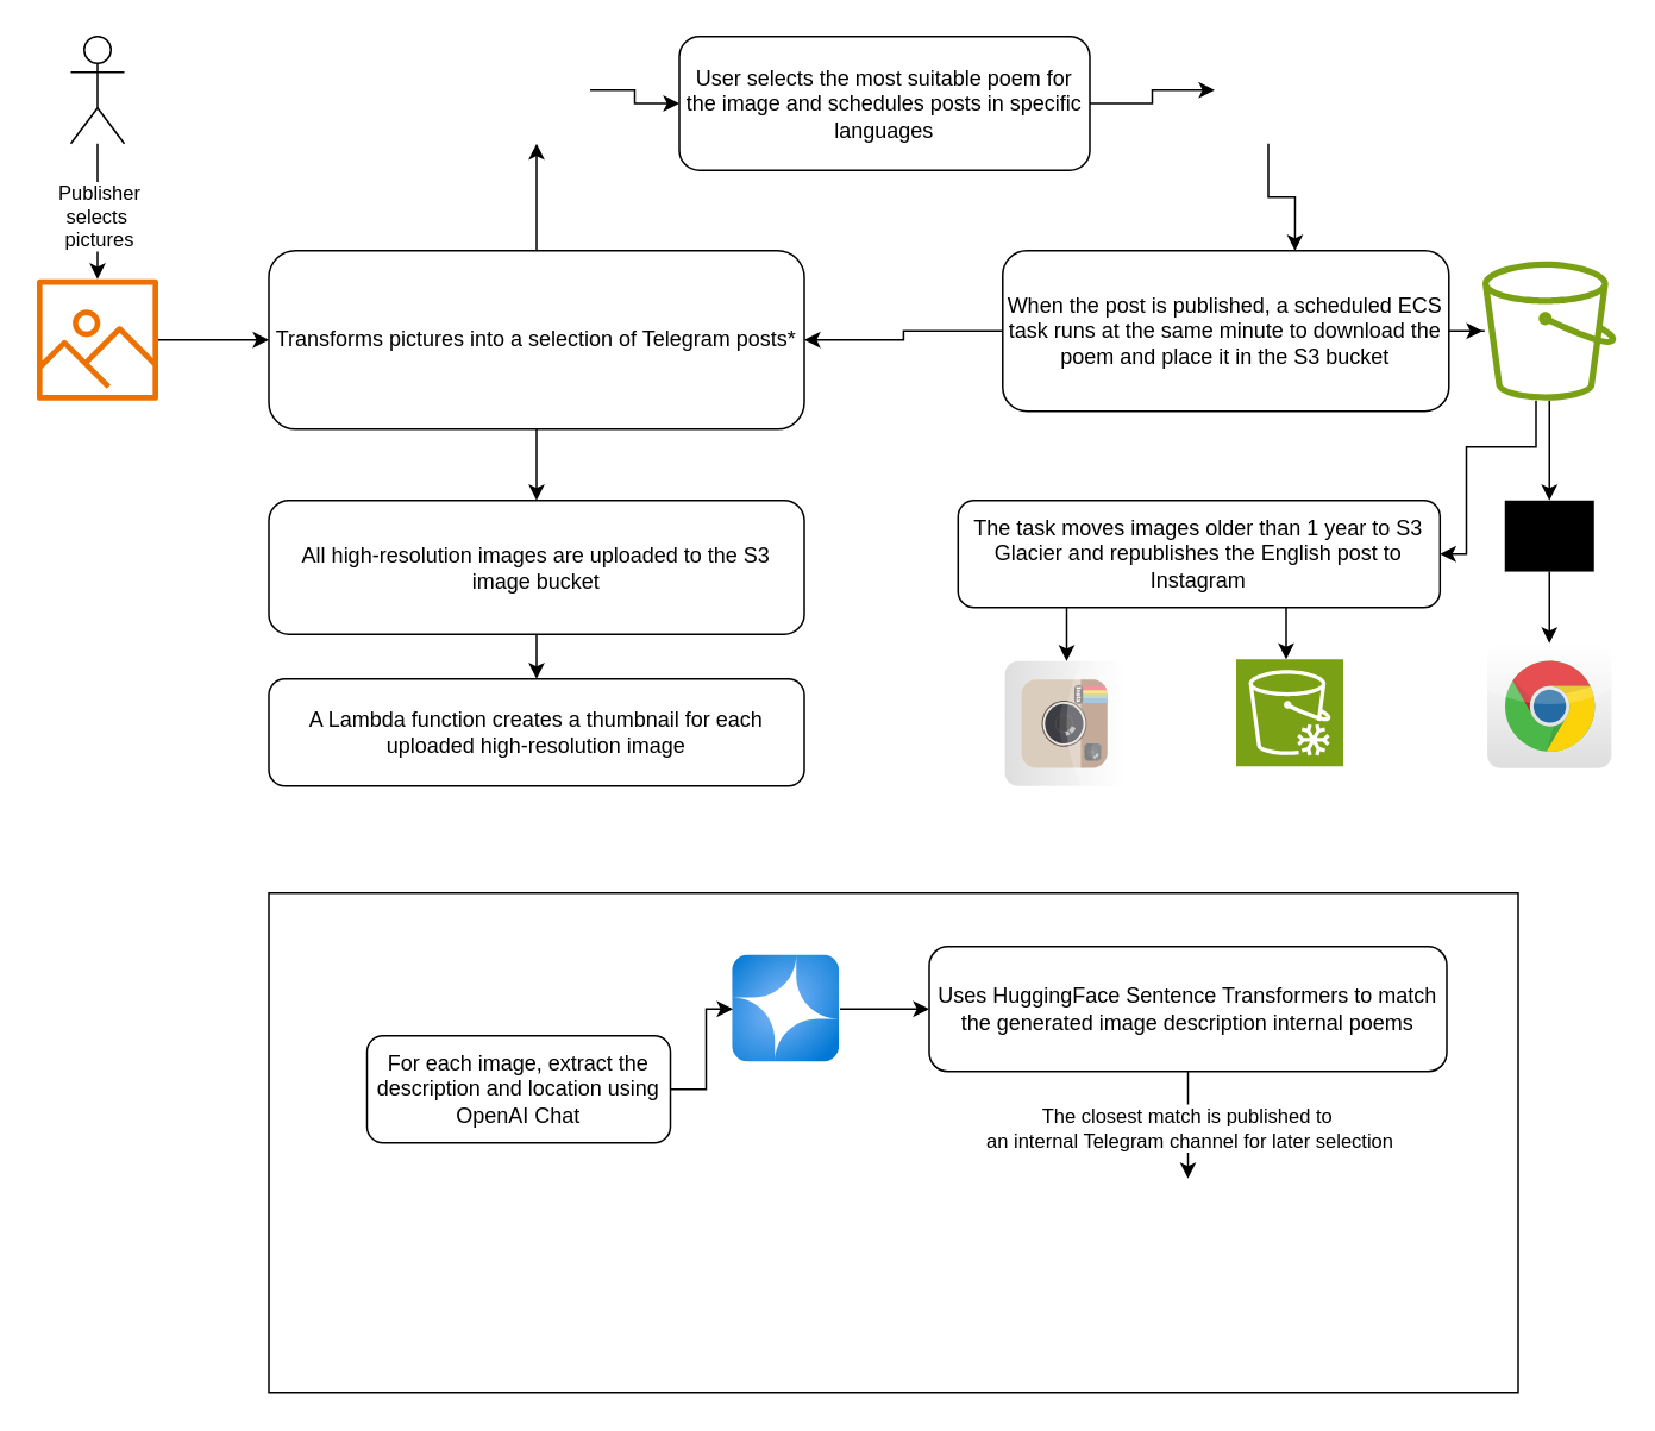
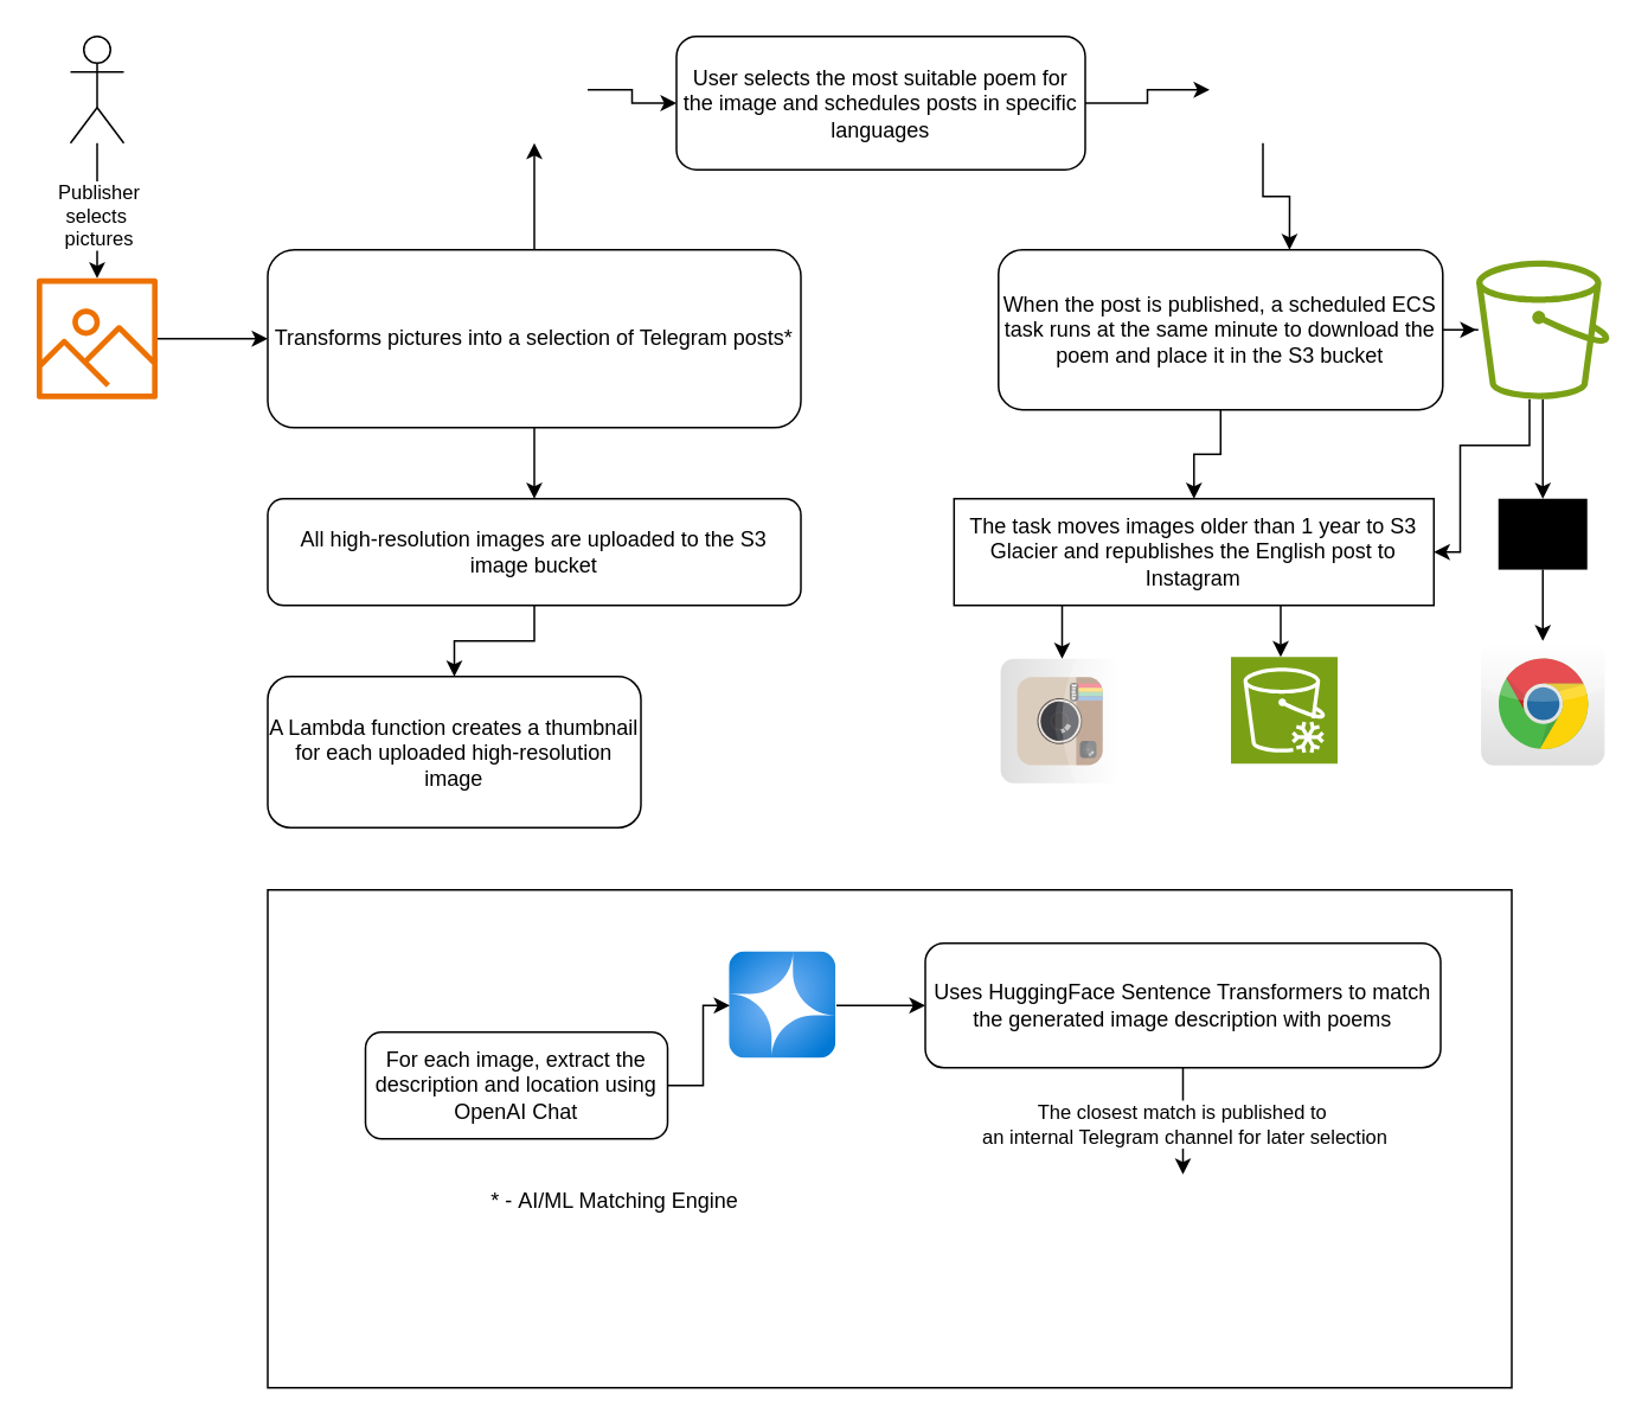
- <mxCell id="11" value="" style="edgeStyle=orthogonalEdgeStyle;rounded=0;orthogonalLoop=1;jettySize=auto;html=1;" edge="1" parent="1" source="13" target="7"><mxGeometry relative="1" as="geometry" /></mxCell>
+ <mxCell id="11" value="" style="edgeStyle=orthogonalEdgeStyle;rounded=0;orthogonalLoop=1;jettySize=auto;html=1;" edge="1" parent="1" source="13" target="22"><mxGeometry relative="1" as="geometry" /></mxCell>
- <mxCell id="22" value="The task moves images older than 1 year to S3 Glacier and republishes the English post to Instagram" style="whiteSpace=wrap;html=1;rounded=1;" vertex="1" parent="1"><mxGeometry x="536.2" y="280" width="270" height="60" as="geometry" /></mxCell>
+ <mxCell id="22" value="The task moves images older than 1 year to S3 Glacier and republishes the English post to Instagram" style="whiteSpace=wrap;html=1;rounded=0;" vertex="1" parent="1"><mxGeometry x="536.2" y="280" width="270" height="60" as="geometry" /></mxCell>
- <mxCell id="9" value="All high-resolution images are uploaded to the S3 image bucket" style="rounded=1;whiteSpace=wrap;html=1;" vertex="1" parent="1"><mxGeometry x="150" y="280" width="300" height="75" as="geometry" /></mxCell>
+ <mxCell id="9" value="All high-resolution images are uploaded to the S3 image bucket" style="rounded=1;whiteSpace=wrap;html=1;" vertex="1" parent="1"><mxGeometry x="150" y="280" width="300" height="60" as="geometry" /></mxCell>
- <mxCell id="10" value="A Lambda function creates a thumbnail for each uploaded high-resolution image" style="rounded=1;whiteSpace=wrap;html=1;" vertex="1" parent="1"><mxGeometry x="150" y="380" width="300" height="60" as="geometry" /></mxCell>
+ <mxCell id="10" value="A Lambda function creates a thumbnail for each uploaded high-resolution image" style="rounded=1;whiteSpace=wrap;html=1;" vertex="1" parent="1"><mxGeometry x="150" y="380" width="210" height="85" as="geometry" /></mxCell>
- <mxCell id="37" value="Uses HuggingFace Sentence Transformers to match the generated image description internal poems" style="whiteSpace=wrap;html=1;rounded=1;" vertex="1" parent="33"><mxGeometry x="340" width="290" height="70" as="geometry" /></mxCell>
+ <mxCell id="37" value="Uses HuggingFace Sentence Transformers to match the generated image description with poems" style="whiteSpace=wrap;html=1;rounded=1;" vertex="1" parent="33"><mxGeometry x="340" width="290" height="70" as="geometry" /></mxCell>
+ <mxCell id="43" value="* -&amp;nbsp;AI/ML Matching Engine" style="text;html=1;align=center;verticalAlign=middle;resizable=0;points=[];autosize=1;strokeColor=none;fillColor=none;" vertex="1" parent="33"><mxGeometry x="85" y="130" width="160" height="30" as="geometry" /></mxCell>
